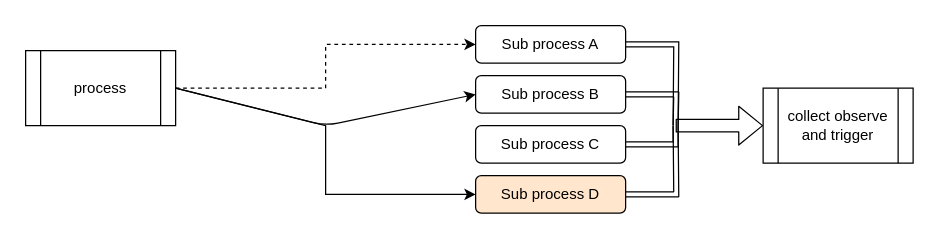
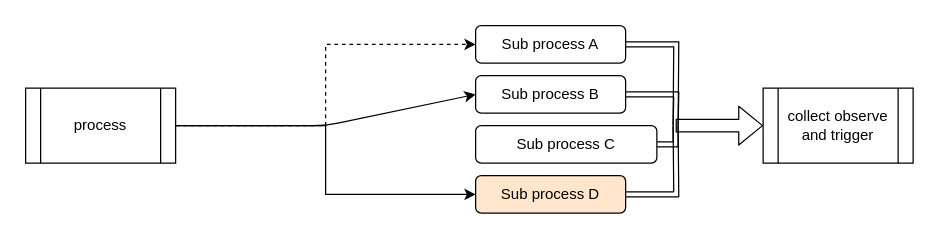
- <mxCell id="3" value="process" style="shape=process;whiteSpace=wrap;html=1;backgroundOutline=1;" parent="1" vertex="1"><mxGeometry x="20" y="40" width="120" height="60" as="geometry" /></mxCell>
+ <mxCell id="3" value="process" style="shape=process;whiteSpace=wrap;html=1;backgroundOutline=1;" parent="1" vertex="1"><mxGeometry x="20" y="70" width="120" height="60" as="geometry" /></mxCell>
- <mxCell id="9" value="Sub process C" style="rounded=1;whiteSpace=wrap;html=1;" parent="1" vertex="1"><mxGeometry x="380" y="100" width="120" height="30" as="geometry" /></mxCell>
+ <mxCell id="9" value="Sub process C" style="rounded=1;whiteSpace=wrap;html=1;" parent="1" vertex="1"><mxGeometry x="380" y="100" width="145" height="30" as="geometry" /></mxCell>
